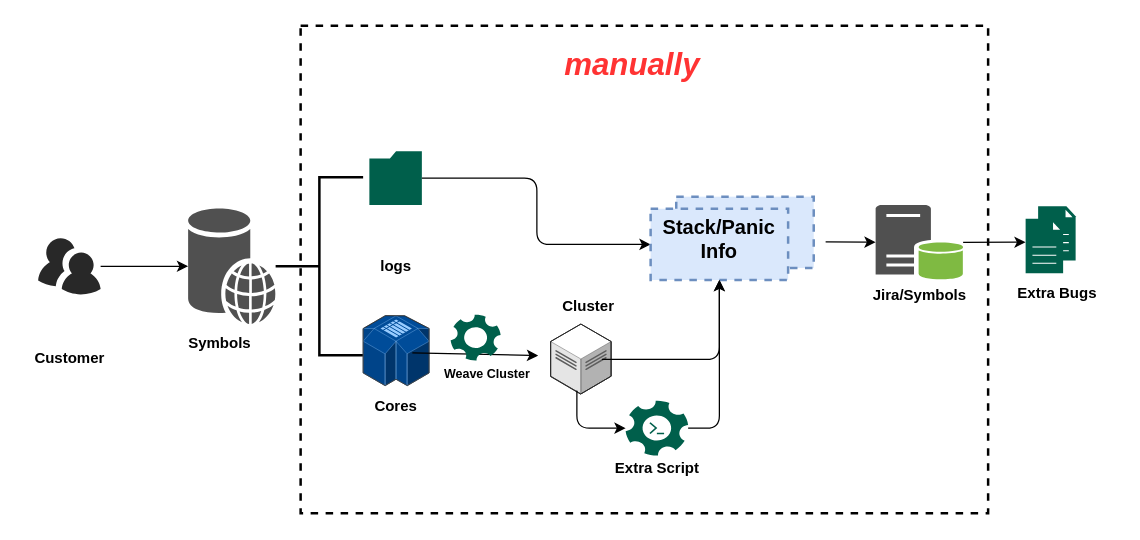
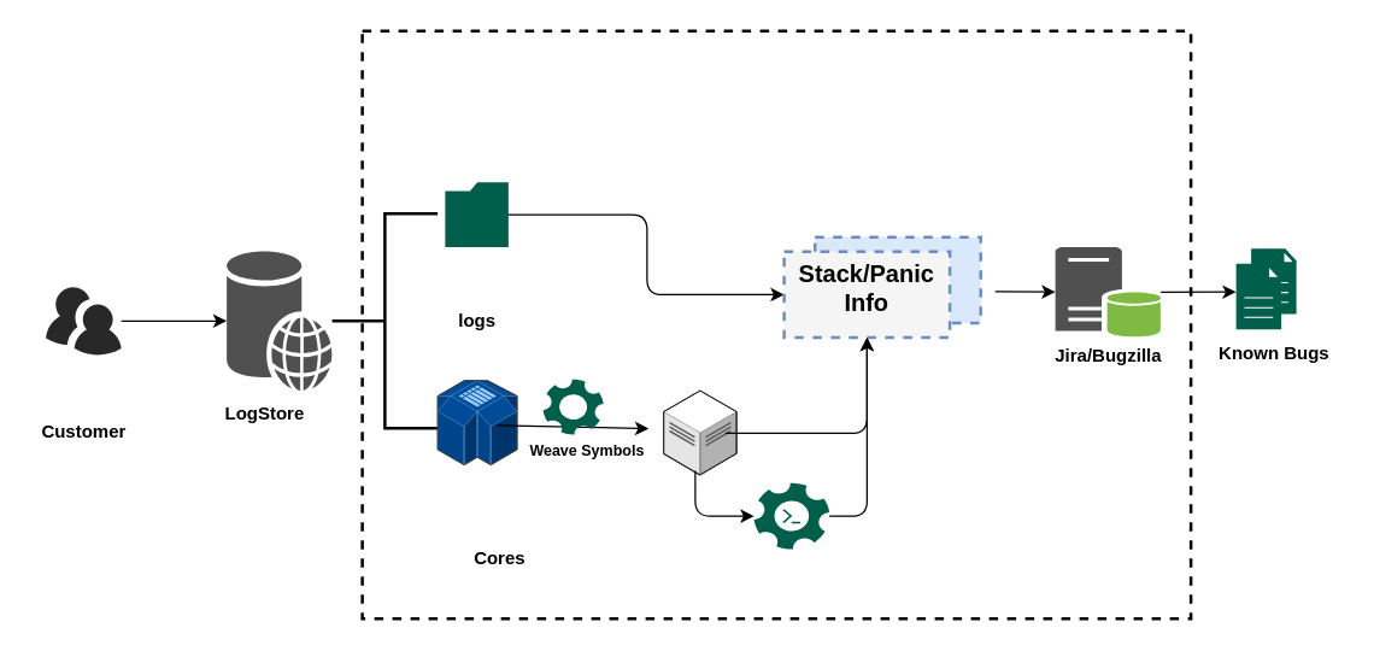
- <mxCell id="33" value="manually" style="text;html=1;resizable=0;autosize=1;align=center;verticalAlign=middle;points=[];fillColor=none;strokeColor=none;rounded=0;shadow=0;glass=0;dashed=1;labelBackgroundColor=none;sketch=0;fontStyle=3;fontSize=25;fontColor=#FF3333;" vertex="1" parent="32"><mxGeometry x="205" y="10" width="120" height="40" as="geometry" /></mxCell>
- <mxCell id="15" value="&lt;b style=&quot;font-size: 16px&quot;&gt;Stack/Panic Info&lt;/b&gt;" style="fontStyle=0;verticalAlign=top;align=center;spacingTop=-2;fillColor=#dae8fc;rounded=0;whiteSpace=wrap;html=1;strokeColor=#6c8ebf;strokeWidth=2;dashed=1;container=1;collapsible=0;expand=0;recursiveResize=0;" vertex="1" parent="1"><mxGeometry x="520" y="166.5" width="110" height="57" as="geometry" /></mxCell>
+ <mxCell id="15" value="&lt;b style=&quot;font-size: 16px&quot;&gt;Stack/Panic Info&lt;/b&gt;" style="fontStyle=0;verticalAlign=top;align=center;spacingTop=-2;fillColor=#f5f5f5;rounded=0;whiteSpace=wrap;html=1;strokeColor=#6c8ebf;strokeWidth=2;dashed=1;container=1;collapsible=0;expand=0;recursiveResize=0;" vertex="1" parent="1"><mxGeometry x="520" y="166.5" width="110" height="57" as="geometry" /></mxCell>
- <mxCell id="31" value="Extra Bugs" style="text;html=1;resizable=0;autosize=1;align=center;verticalAlign=middle;points=[];fillColor=none;strokeColor=none;rounded=0;shadow=0;glass=0;sketch=0;fontStyle=1" vertex="1" parent="1"><mxGeometry x="800" y="223.5" width="90" height="20" as="geometry" /></mxCell>
+ <mxCell id="31" value="Known Bugs" style="text;html=1;resizable=0;autosize=1;align=center;verticalAlign=middle;points=[];fillColor=none;strokeColor=none;rounded=0;shadow=0;glass=0;sketch=0;fontStyle=1" vertex="1" parent="1"><mxGeometry x="800" y="223.5" width="90" height="20" as="geometry" /></mxCell>
- <mxCell id="30" value="Jira/Symbols" style="text;html=1;resizable=0;autosize=1;align=center;verticalAlign=middle;points=[];fillColor=none;strokeColor=none;rounded=0;shadow=0;glass=0;sketch=0;fontStyle=1" vertex="1" parent="1"><mxGeometry x="690" y="225.63" width="90" height="20" as="geometry" /></mxCell>
+ <mxCell id="30" value="Jira/Bugzilla" style="text;html=1;resizable=0;autosize=1;align=center;verticalAlign=middle;points=[];fillColor=none;strokeColor=none;rounded=0;shadow=0;glass=0;sketch=0;fontStyle=1" vertex="1" parent="1"><mxGeometry x="690" y="225.63" width="90" height="20" as="geometry" /></mxCell>
- <mxCell id="28" value="Cluster" style="text;html=1;resizable=0;autosize=1;align=center;verticalAlign=middle;points=[];fillColor=none;strokeColor=none;rounded=0;shadow=0;glass=0;sketch=0;fontStyle=1" vertex="1" parent="1"><mxGeometry x="440" y="235" width="60" height="20" as="geometry" /></mxCell>
- <mxCell id="18" value="Symbols" style="text;html=1;resizable=0;autosize=1;align=center;verticalAlign=middle;points=[];fillColor=none;strokeColor=none;rounded=0;shadow=0;glass=0;sketch=0;fontStyle=1" vertex="1" parent="1"><mxGeometry x="140" y="263.75" width="70" height="20" as="geometry" /></mxCell>
+ <mxCell id="18" value="LogStore" style="text;html=1;resizable=0;autosize=1;align=center;verticalAlign=middle;points=[];fillColor=none;strokeColor=none;rounded=0;shadow=0;glass=0;sketch=0;fontStyle=1" vertex="1" parent="1"><mxGeometry x="140" y="263.75" width="70" height="20" as="geometry" /></mxCell>
- <mxCell id="21" value="&lt;font style=&quot;font-size: 10px&quot;&gt;Weave Cluster&lt;/font&gt;" style="text;html=1;resizable=0;autosize=1;align=center;verticalAlign=middle;points=[];fillColor=none;strokeColor=none;rounded=0;shadow=0;glass=0;sketch=0;fontStyle=1" vertex="1" parent="1"><mxGeometry x="344.06" y="288" width="90" height="20" as="geometry" /></mxCell>
+ <mxCell id="21" value="&lt;font style=&quot;font-size: 10px&quot;&gt;Weave Symbols&lt;/font&gt;" style="text;html=1;resizable=0;autosize=1;align=center;verticalAlign=middle;points=[];fillColor=none;strokeColor=none;rounded=0;shadow=0;glass=0;sketch=0;fontStyle=1" vertex="1" parent="1"><mxGeometry x="344.06" y="288" width="90" height="20" as="geometry" /></mxCell>
- <mxCell id="20" value="Cores" style="text;html=1;resizable=0;autosize=1;align=center;verticalAlign=middle;points=[];fillColor=none;strokeColor=none;rounded=0;shadow=0;glass=0;sketch=0;fontStyle=1" vertex="1" parent="1"><mxGeometry x="291.38" y="314.63" width="50" height="20" as="geometry" /></mxCell>
+ <mxCell id="20" value="Cores" style="text;html=1;resizable=0;autosize=1;align=center;verticalAlign=middle;points=[];fillColor=none;strokeColor=none;rounded=0;shadow=0;glass=0;sketch=0;fontStyle=1" vertex="1" parent="1"><mxGeometry x="306.38" y="359.63" width="50" height="20" as="geometry" /></mxCell>
- <mxCell id="29" value="Extra Script" style="text;html=1;resizable=0;autosize=1;align=center;verticalAlign=middle;points=[];fillColor=none;strokeColor=none;rounded=0;shadow=0;glass=0;sketch=0;fontStyle=1" vertex="1" parent="1"><mxGeometry x="485" y="364" width="80" height="20" as="geometry" /></mxCell>
